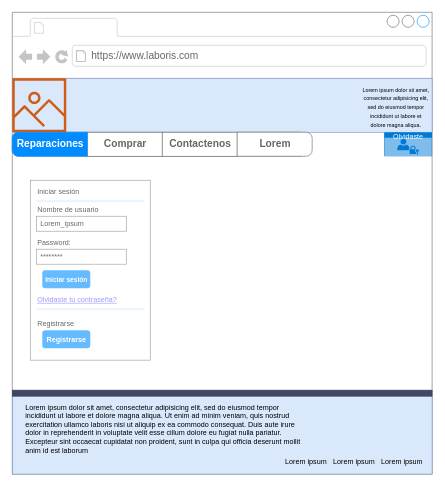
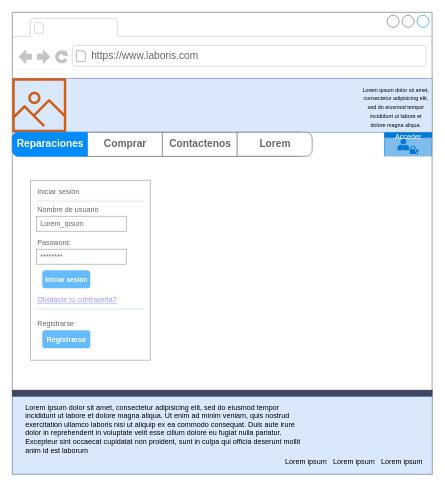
- <mxCell id="12" value="Olvidaste" style="html=1;strokeColor=none;fillColor=#0079D6;labelPosition=center;verticalLabelPosition=middle;verticalAlign=top;align=center;fontSize=12;outlineConnect=0;spacingTop=-6;fontColor=#FFFFFF;shape=mxgraph.sitemap.login;" parent="2" vertex="1"><mxGeometry x="620" y="200" width="80" height="40" as="geometry" /></mxCell>
+ <mxCell id="12" value="Acceder" style="html=1;strokeColor=none;fillColor=#0079D6;labelPosition=center;verticalLabelPosition=middle;verticalAlign=top;align=center;fontSize=12;outlineConnect=0;spacingTop=-6;fontColor=#FFFFFF;shape=mxgraph.sitemap.login;" parent="2" vertex="1"><mxGeometry x="620" y="200" width="80" height="40" as="geometry" /></mxCell>
